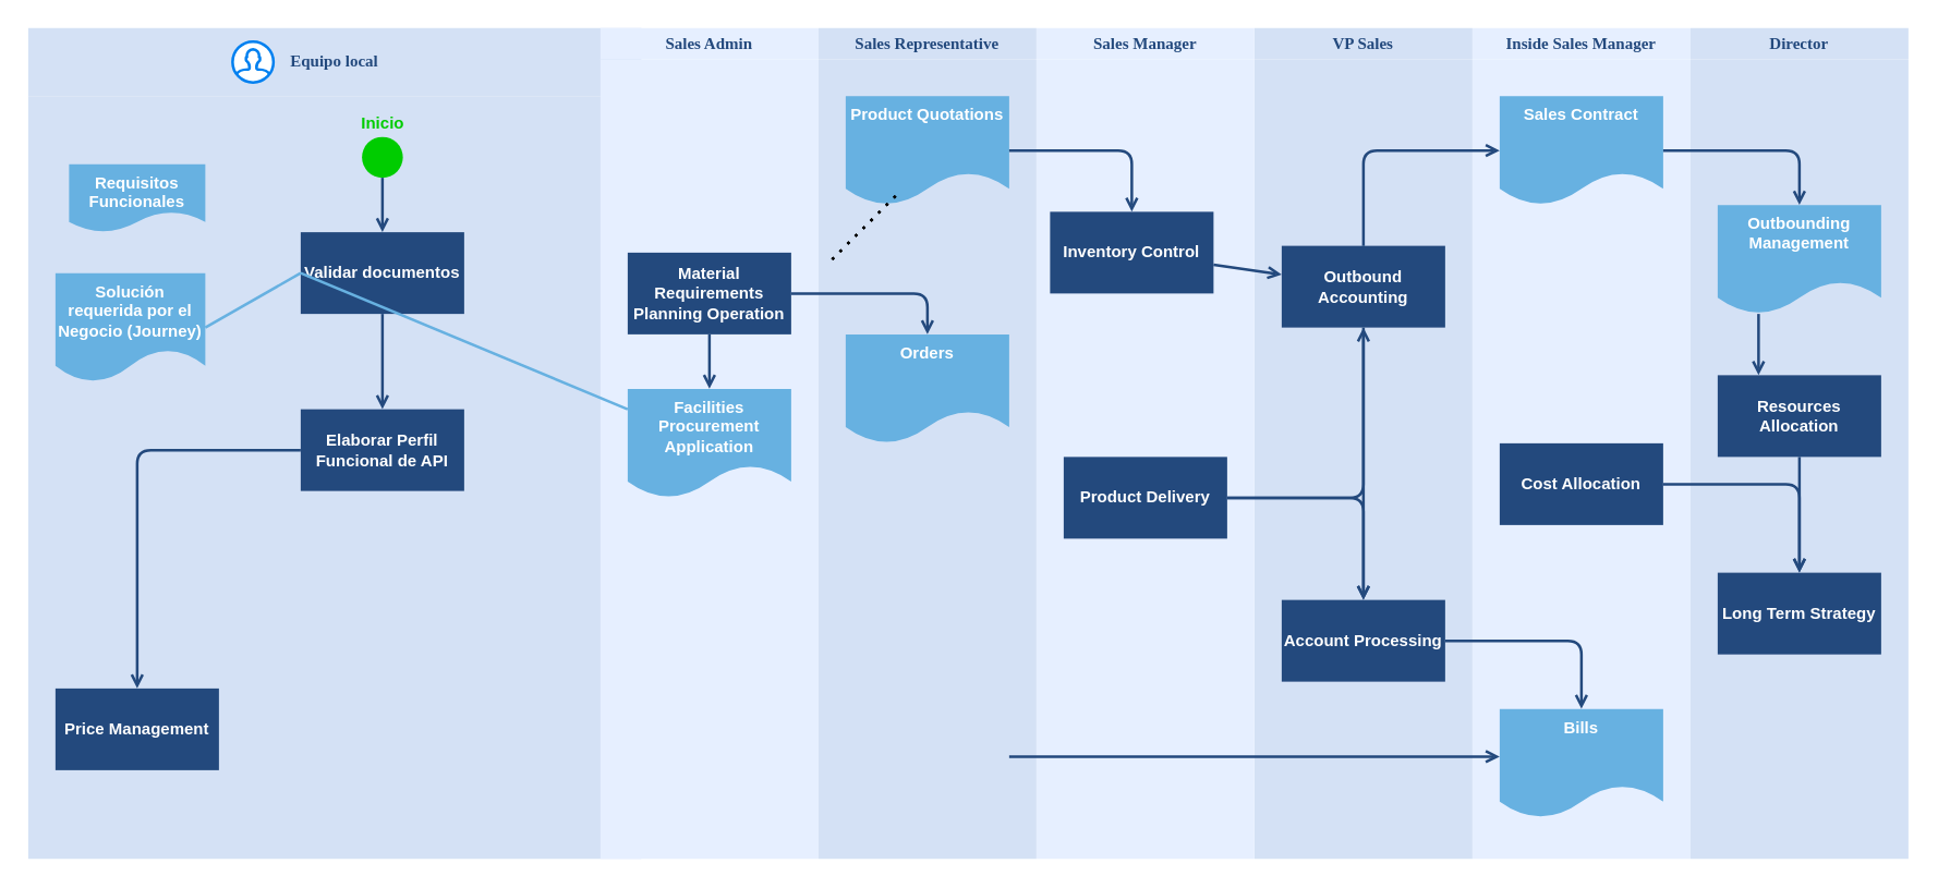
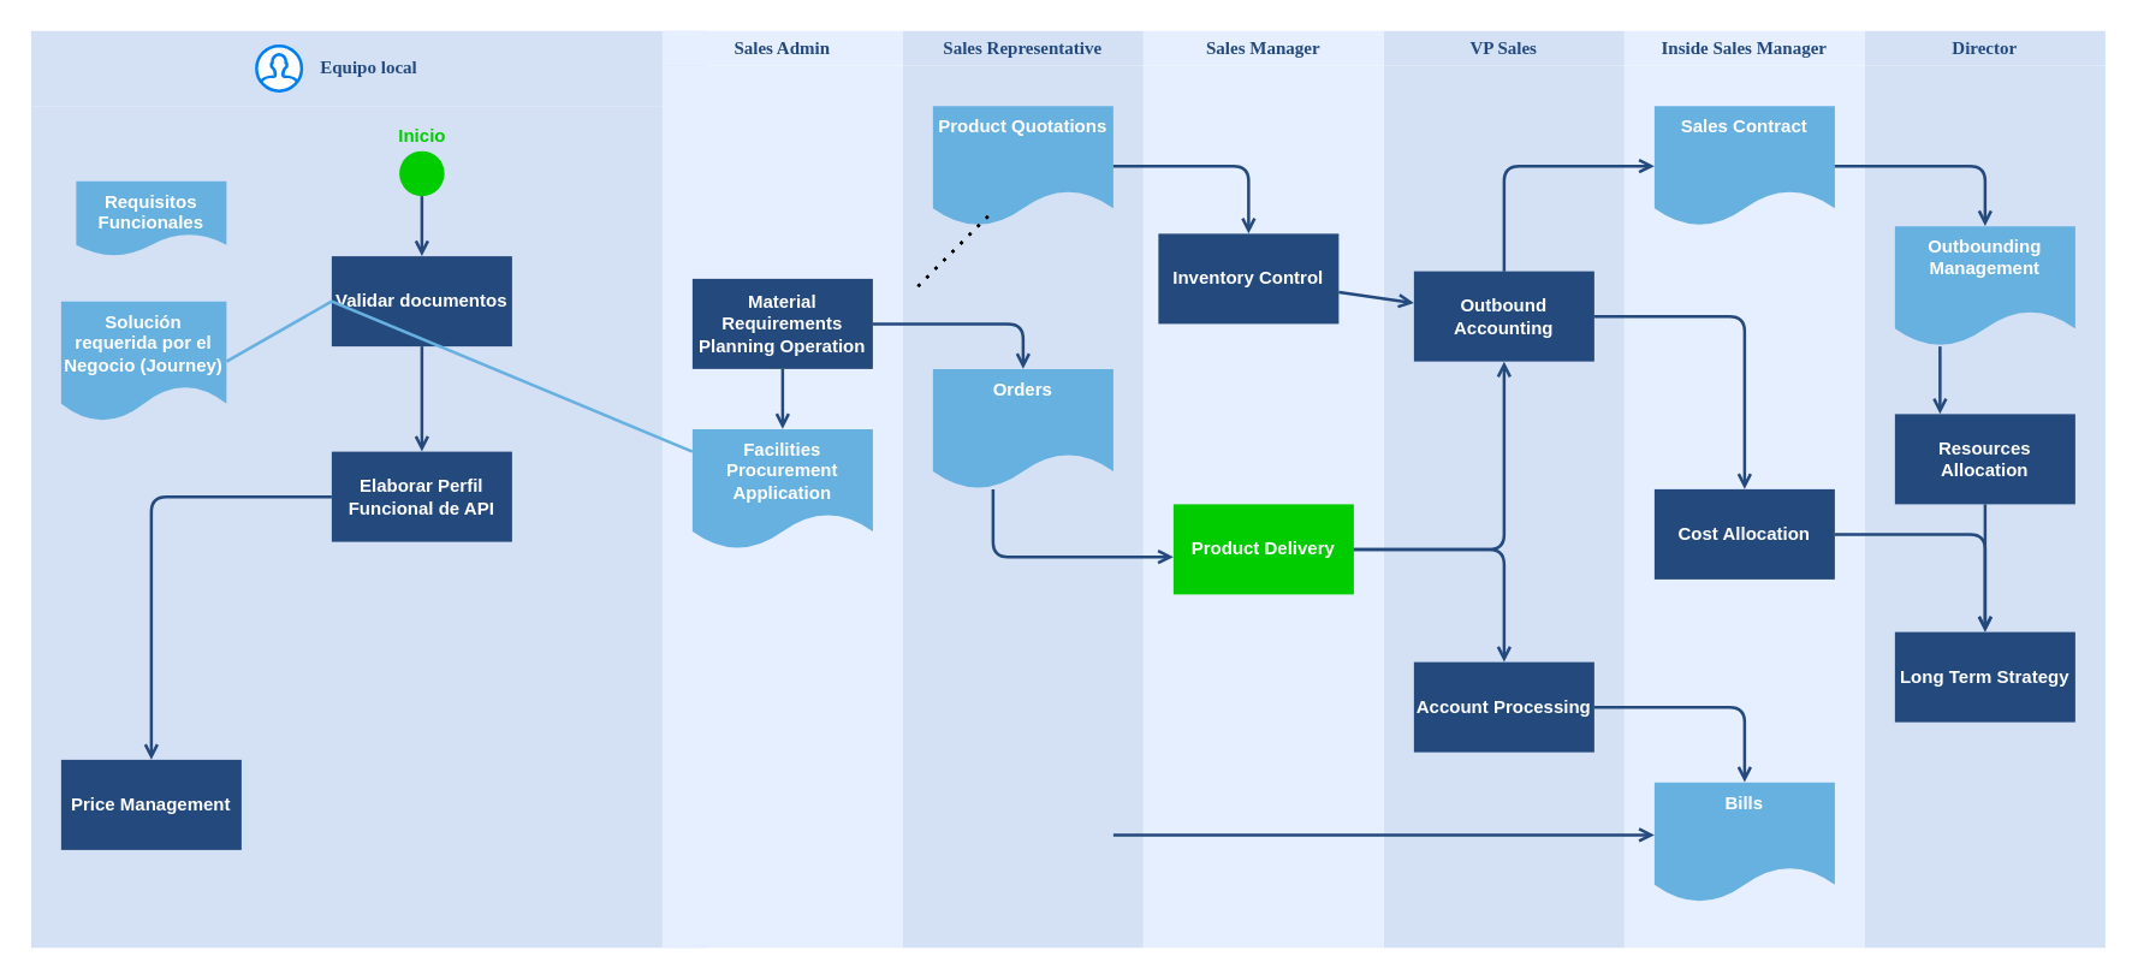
- <mxCell id="44" value="" style="edgeStyle=segmentEdgeStyle;strokeColor=#23497D;strokeWidth=2;html=1;endArrow=open;endFill=1;" parent="1" source="18" target="19" edge="1"><mxGeometry width="100" height="100" relative="1" as="geometry"><mxPoint x="1110" y="320" as="sourcePoint" /><mxPoint x="1210" y="220" as="targetPoint" /></mxGeometry></mxCell>
+ <mxCell id="44" value="" style="edgeStyle=segmentEdgeStyle;strokeColor=#23497D;strokeWidth=2;html=1;endArrow=open;endFill=1;" parent="1" source="18" target="16" edge="1"><mxGeometry width="100" height="100" relative="1" as="geometry"><mxPoint x="1110" y="320" as="sourcePoint" /><mxPoint x="1210" y="220" as="targetPoint" /></mxGeometry></mxCell>
- <mxCell id="29" value="Product Delivery" style="whiteSpace=wrap;strokeColor=none;fillColor=#23497D;shadow=0;fontColor=#FFFFFF;fontFamily=Helvetica;fontStyle=1;html=1;fontSize=12;" parent="27" vertex="1"><mxGeometry x="20" y="315" width="120" height="60" as="geometry" /></mxCell>
+ <mxCell id="29" value="Product Delivery" style="whiteSpace=wrap;strokeColor=none;fillColor=#00cc00;shadow=0;fontColor=#FFFFFF;fontFamily=Helvetica;fontStyle=1;html=1;fontSize=12;" parent="27" vertex="1"><mxGeometry x="20" y="315" width="120" height="60" as="geometry" /></mxCell>
+ <mxCell id="40" value="" style="edgeStyle=segmentEdgeStyle;strokeColor=#23497D;strokeWidth=2;html=1;endArrow=open;endFill=1;" parent="1" source="26" target="29" edge="1"><mxGeometry width="100" height="100" relative="1" as="geometry"><mxPoint x="780" y="420" as="sourcePoint" /><mxPoint x="880" y="320" as="targetPoint" /><Array as="points"><mxPoint x="660" y="370" /></Array></mxGeometry></mxCell>
